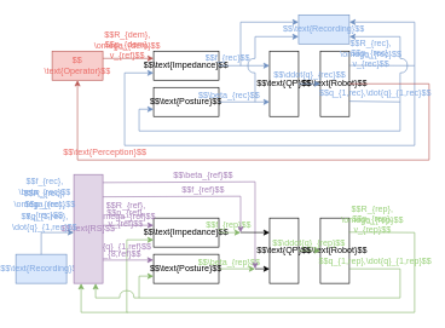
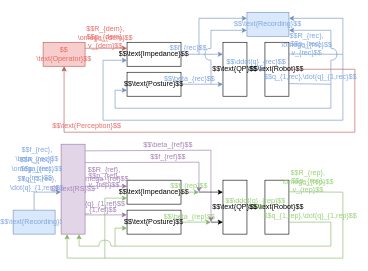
- <mxCell id="27" value="$$p_{dem}, v_{ref}$$" style="text;strokeColor=none;align=center;fillColor=none;html=1;verticalAlign=middle;whiteSpace=wrap;rounded=0;labelBackgroundColor=none;fontSize=12;fontColor=#EA6B66;" parent="1" vertex="1"><mxGeometry x="144" y="63" width="60" height="10" as="geometry" /></mxCell>
+ <mxCell id="27" value="$$p_{dem}, v_{dem}$$" style="text;strokeColor=none;align=center;fillColor=none;html=1;verticalAlign=middle;whiteSpace=wrap;rounded=0;labelBackgroundColor=none;fontSize=12;fontColor=#EA6B66;" parent="1" vertex="1"><mxGeometry x="144" y="63" width="60" height="10" as="geometry" /></mxCell>
- <mxCell id="45" value="$$p_{ref}, v_{ref}$$" style="text;strokeColor=none;align=center;fillColor=none;html=1;verticalAlign=middle;whiteSpace=wrap;rounded=0;labelBackgroundColor=none;fontSize=12;fontColor=#A680B8;" parent="1" vertex="1"><mxGeometry x="142" y="295" width="60" height="10" as="geometry" /></mxCell>
+ <mxCell id="45" value="$$p_{ref}, v_{rep}$$" style="text;strokeColor=none;align=center;fillColor=none;html=1;verticalAlign=middle;whiteSpace=wrap;rounded=0;labelBackgroundColor=none;fontSize=12;fontColor=#A680B8;" parent="1" vertex="1"><mxGeometry x="142" y="295" width="60" height="10" as="geometry" /></mxCell>
- <mxCell id="57" value="$$q_{8,ref}$$" style="text;strokeColor=none;align=center;fillColor=none;html=1;verticalAlign=middle;whiteSpace=wrap;rounded=0;labelBackgroundColor=none;fontSize=12;fontColor=#A680B8;" parent="1" vertex="1"><mxGeometry x="127" y="344" width="60" height="10" as="geometry" /></mxCell>
+ <mxCell id="57" value="$$q_{1,ref}$$" style="text;strokeColor=none;align=center;fillColor=none;html=1;verticalAlign=middle;whiteSpace=wrap;rounded=0;labelBackgroundColor=none;fontSize=12;fontColor=#A680B8;" parent="1" vertex="1"><mxGeometry x="127" y="344" width="60" height="10" as="geometry" /></mxCell>
